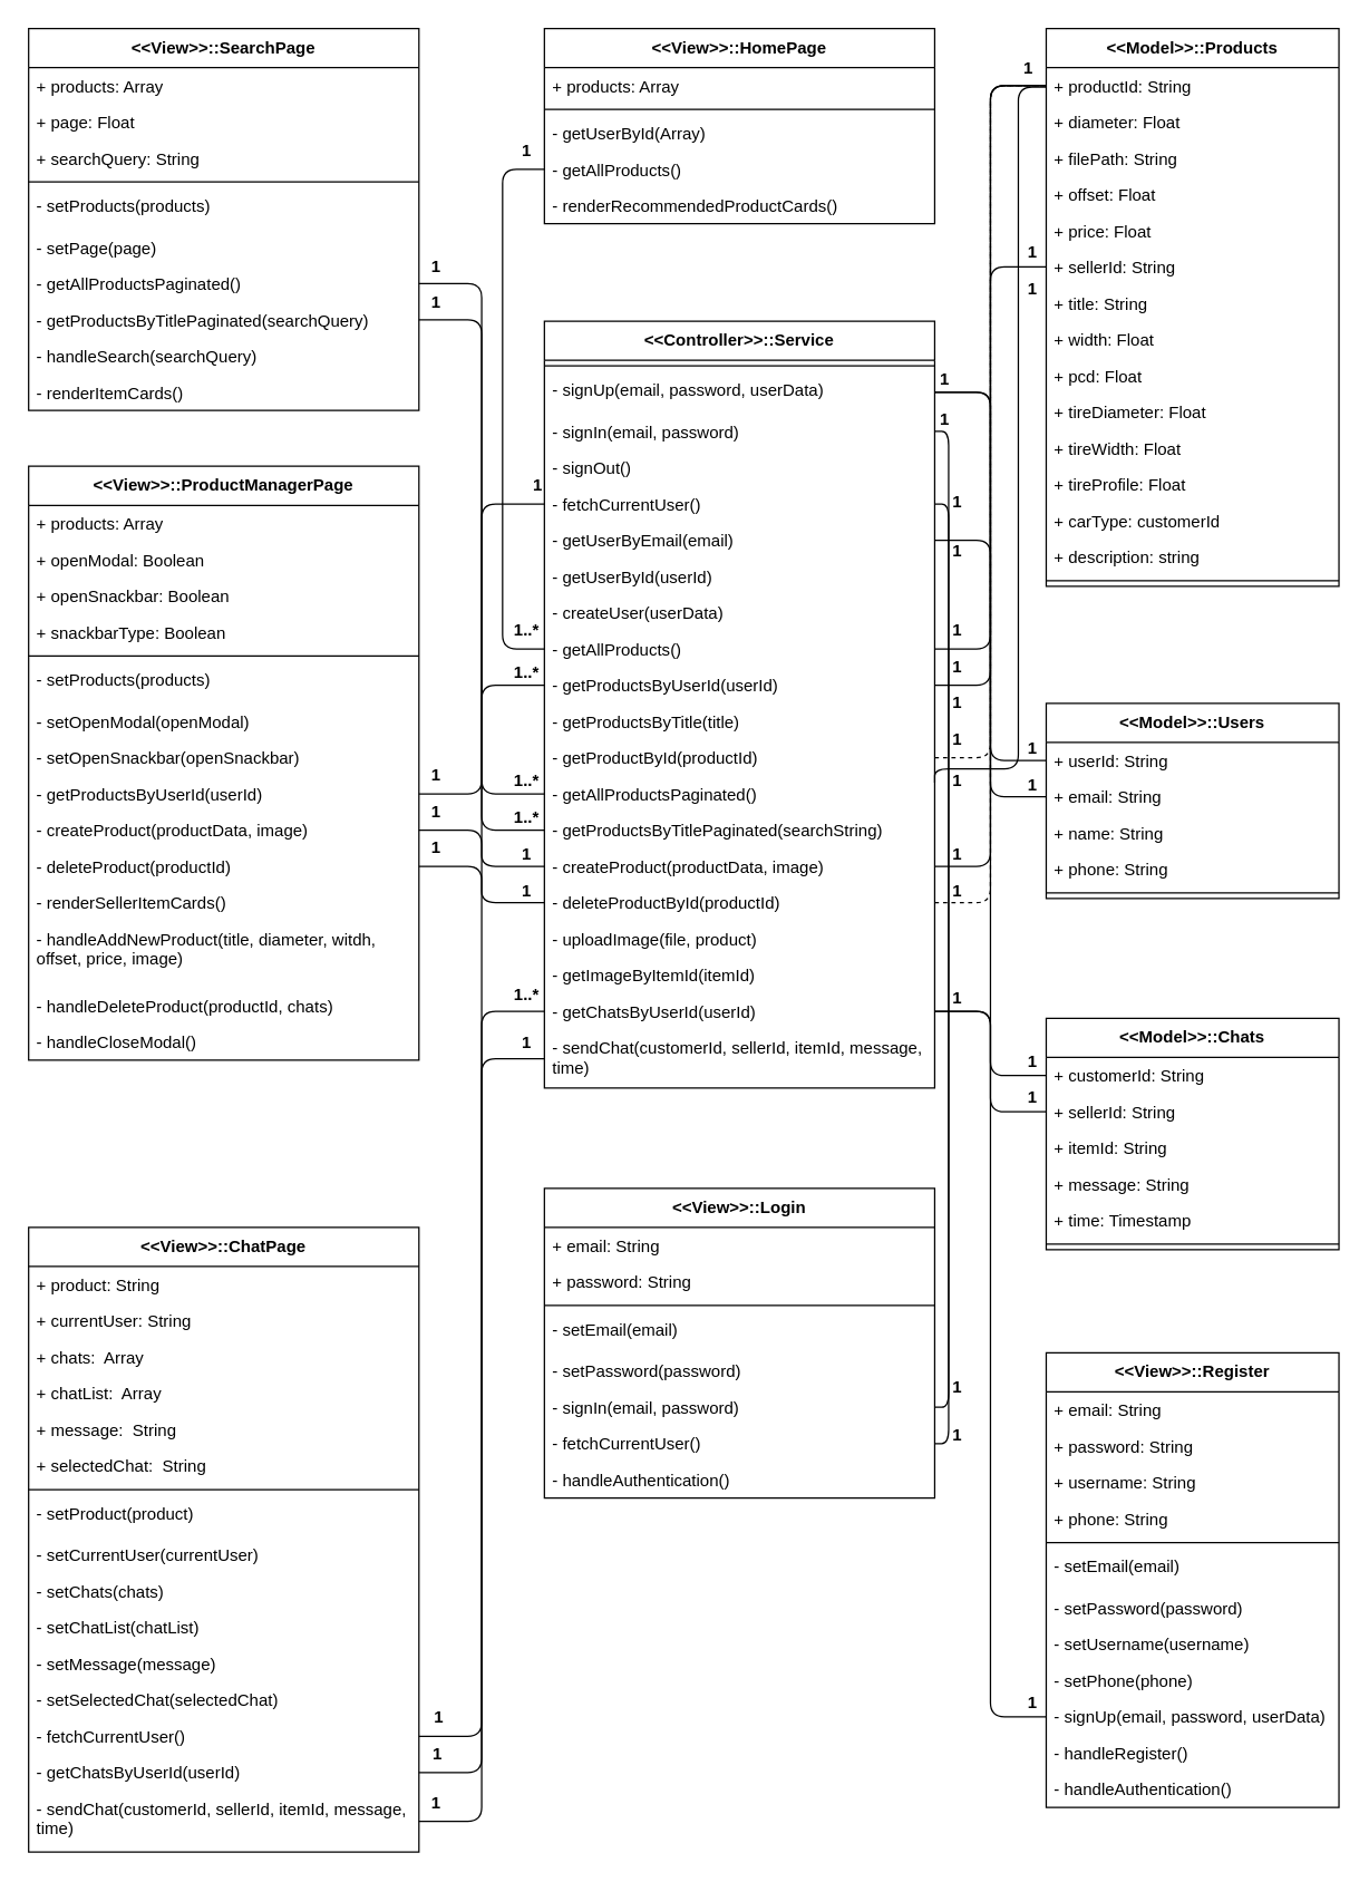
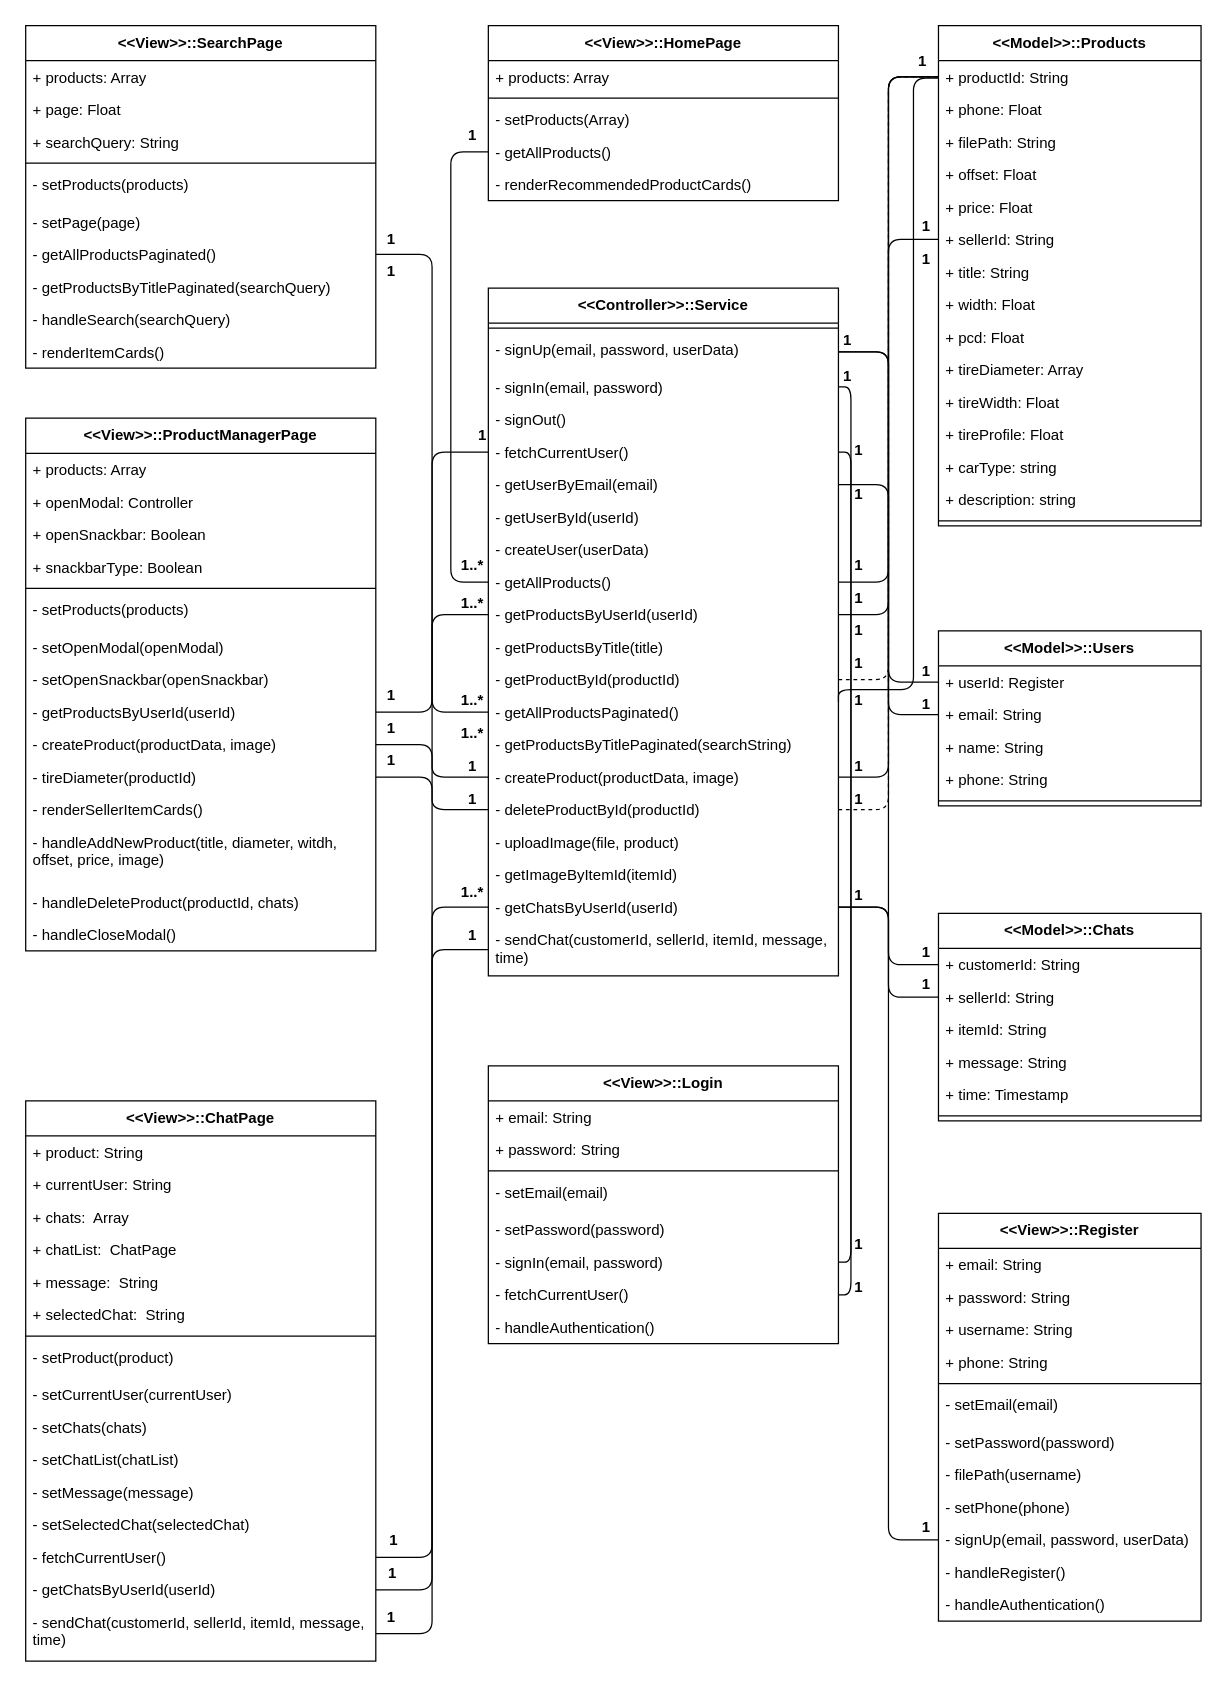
- <mxCell id="80" value="+ diameter: Float" style="text;strokeColor=none;fillColor=none;align=left;verticalAlign=top;spacingLeft=4;spacingRight=4;overflow=hidden;rotatable=0;points=[[0,0.5],[1,0.5]];portConstraint=eastwest;" parent="78" vertex="1"><mxGeometry y="54" width="210" height="26" as="geometry" /></mxCell>
+ <mxCell id="80" value="+ phone: Float" style="text;strokeColor=none;fillColor=none;align=left;verticalAlign=top;spacingLeft=4;spacingRight=4;overflow=hidden;rotatable=0;points=[[0,0.5],[1,0.5]];portConstraint=eastwest;" parent="78" vertex="1"><mxGeometry y="54" width="210" height="26" as="geometry" /></mxCell>
- <mxCell id="5" value="- getUserById(Array)&#10;" style="text;strokeColor=none;fillColor=none;align=left;verticalAlign=top;spacingLeft=4;spacingRight=4;overflow=hidden;rotatable=0;points=[[0,0.5],[1,0.5]];portConstraint=eastwest;whiteSpace=wrap;imageHeight=24;snapToPoint=0;autosize=0;" parent="2" vertex="1"><mxGeometry y="62" width="280" height="26" as="geometry" /></mxCell>
+ <mxCell id="5" value="- setProducts(Array)&#10;" style="text;strokeColor=none;fillColor=none;align=left;verticalAlign=top;spacingLeft=4;spacingRight=4;overflow=hidden;rotatable=0;points=[[0,0.5],[1,0.5]];portConstraint=eastwest;whiteSpace=wrap;imageHeight=24;snapToPoint=0;autosize=0;" parent="2" vertex="1"><mxGeometry y="62" width="280" height="26" as="geometry" /></mxCell>
- <mxCell id="88" value="+ tireDiameter: Float" style="text;strokeColor=none;fillColor=none;align=left;verticalAlign=top;spacingLeft=4;spacingRight=4;overflow=hidden;rotatable=0;points=[[0,0.5],[1,0.5]];portConstraint=eastwest;" parent="78" vertex="1"><mxGeometry y="262" width="210" height="26" as="geometry" /></mxCell>
+ <mxCell id="88" value="+ tireDiameter: Array" style="text;strokeColor=none;fillColor=none;align=left;verticalAlign=top;spacingLeft=4;spacingRight=4;overflow=hidden;rotatable=0;points=[[0,0.5],[1,0.5]];portConstraint=eastwest;" parent="78" vertex="1"><mxGeometry y="262" width="210" height="26" as="geometry" /></mxCell>
- <mxCell id="91" value="+ carType: customerId" style="text;strokeColor=none;fillColor=none;align=left;verticalAlign=top;spacingLeft=4;spacingRight=4;overflow=hidden;rotatable=0;points=[[0,0.5],[1,0.5]];portConstraint=eastwest;" parent="78" vertex="1"><mxGeometry y="340" width="210" height="26" as="geometry" /></mxCell>
+ <mxCell id="91" value="+ carType: string" style="text;strokeColor=none;fillColor=none;align=left;verticalAlign=top;spacingLeft=4;spacingRight=4;overflow=hidden;rotatable=0;points=[[0,0.5],[1,0.5]];portConstraint=eastwest;" parent="78" vertex="1"><mxGeometry y="340" width="210" height="26" as="geometry" /></mxCell>
- <mxCell id="21" value="+ openModal: Boolean" style="text;strokeColor=none;fillColor=none;align=left;verticalAlign=top;spacingLeft=4;spacingRight=4;overflow=hidden;rotatable=0;points=[[0,0.5],[1,0.5]];portConstraint=eastwest;" parent="19" vertex="1"><mxGeometry y="54" width="280" height="26" as="geometry" /></mxCell>
+ <mxCell id="21" value="+ openModal: Controller" style="text;strokeColor=none;fillColor=none;align=left;verticalAlign=top;spacingLeft=4;spacingRight=4;overflow=hidden;rotatable=0;points=[[0,0.5],[1,0.5]];portConstraint=eastwest;" parent="19" vertex="1"><mxGeometry y="54" width="280" height="26" as="geometry" /></mxCell>
- <mxCell id="95" value="+ userId: String" style="text;strokeColor=none;fillColor=none;align=left;verticalAlign=top;spacingLeft=4;spacingRight=4;overflow=hidden;rotatable=0;points=[[0,0.5],[1,0.5]];portConstraint=eastwest;" parent="94" vertex="1"><mxGeometry y="28" width="210" height="26" as="geometry" /></mxCell>
+ <mxCell id="95" value="+ userId: Register" style="text;strokeColor=none;fillColor=none;align=left;verticalAlign=top;spacingLeft=4;spacingRight=4;overflow=hidden;rotatable=0;points=[[0,0.5],[1,0.5]];portConstraint=eastwest;" parent="94" vertex="1"><mxGeometry y="28" width="210" height="26" as="geometry" /></mxCell>
- <mxCell id="126" style="edgeStyle=orthogonalEdgeStyle;html=1;exitX=1;exitY=0.5;exitDx=0;exitDy=0;endArrow=none;endFill=0;" parent="1" source="16" target="71" edge="1"><mxGeometry relative="1" as="geometry" /></mxCell>
- <mxCell id="30" value="- deleteProduct(productId)" style="text;strokeColor=none;fillColor=none;align=left;verticalAlign=top;spacingLeft=4;spacingRight=4;overflow=hidden;rotatable=0;points=[[0,0.5],[1,0.5]];portConstraint=eastwest;whiteSpace=wrap;imageHeight=24;snapToPoint=0;autosize=0;" parent="19" vertex="1"><mxGeometry y="274" width="280" height="26" as="geometry" /></mxCell>
+ <mxCell id="30" value="- tireDiameter(productId)" style="text;strokeColor=none;fillColor=none;align=left;verticalAlign=top;spacingLeft=4;spacingRight=4;overflow=hidden;rotatable=0;points=[[0,0.5],[1,0.5]];portConstraint=eastwest;whiteSpace=wrap;imageHeight=24;snapToPoint=0;autosize=0;" parent="19" vertex="1"><mxGeometry y="274" width="280" height="26" as="geometry" /></mxCell>
- <mxCell id="111" value="+ chatList:  Array" style="text;strokeColor=none;fillColor=none;align=left;verticalAlign=top;spacingLeft=4;spacingRight=4;overflow=hidden;rotatable=0;points=[[0,0.5],[1,0.5]];portConstraint=eastwest;" parent="107" vertex="1"><mxGeometry y="106" width="280" height="26" as="geometry" /></mxCell>
+ <mxCell id="111" value="+ chatList:  ChatPage" style="text;strokeColor=none;fillColor=none;align=left;verticalAlign=top;spacingLeft=4;spacingRight=4;overflow=hidden;rotatable=0;points=[[0,0.5],[1,0.5]];portConstraint=eastwest;" parent="107" vertex="1"><mxGeometry y="106" width="280" height="26" as="geometry" /></mxCell>
- <mxCell id="52" value="- setUsername(username)" style="text;strokeColor=none;fillColor=none;align=left;verticalAlign=top;spacingLeft=4;spacingRight=4;overflow=hidden;rotatable=0;points=[[0,0.5],[1,0.5]];portConstraint=eastwest;whiteSpace=wrap;imageHeight=24;snapToPoint=0;autosize=0;" parent="44" vertex="1"><mxGeometry y="196" width="210" height="26" as="geometry" /></mxCell>
+ <mxCell id="52" value="- filePath(username)" style="text;strokeColor=none;fillColor=none;align=left;verticalAlign=top;spacingLeft=4;spacingRight=4;overflow=hidden;rotatable=0;points=[[0,0.5],[1,0.5]];portConstraint=eastwest;whiteSpace=wrap;imageHeight=24;snapToPoint=0;autosize=0;" parent="44" vertex="1"><mxGeometry y="196" width="210" height="26" as="geometry" /></mxCell>
